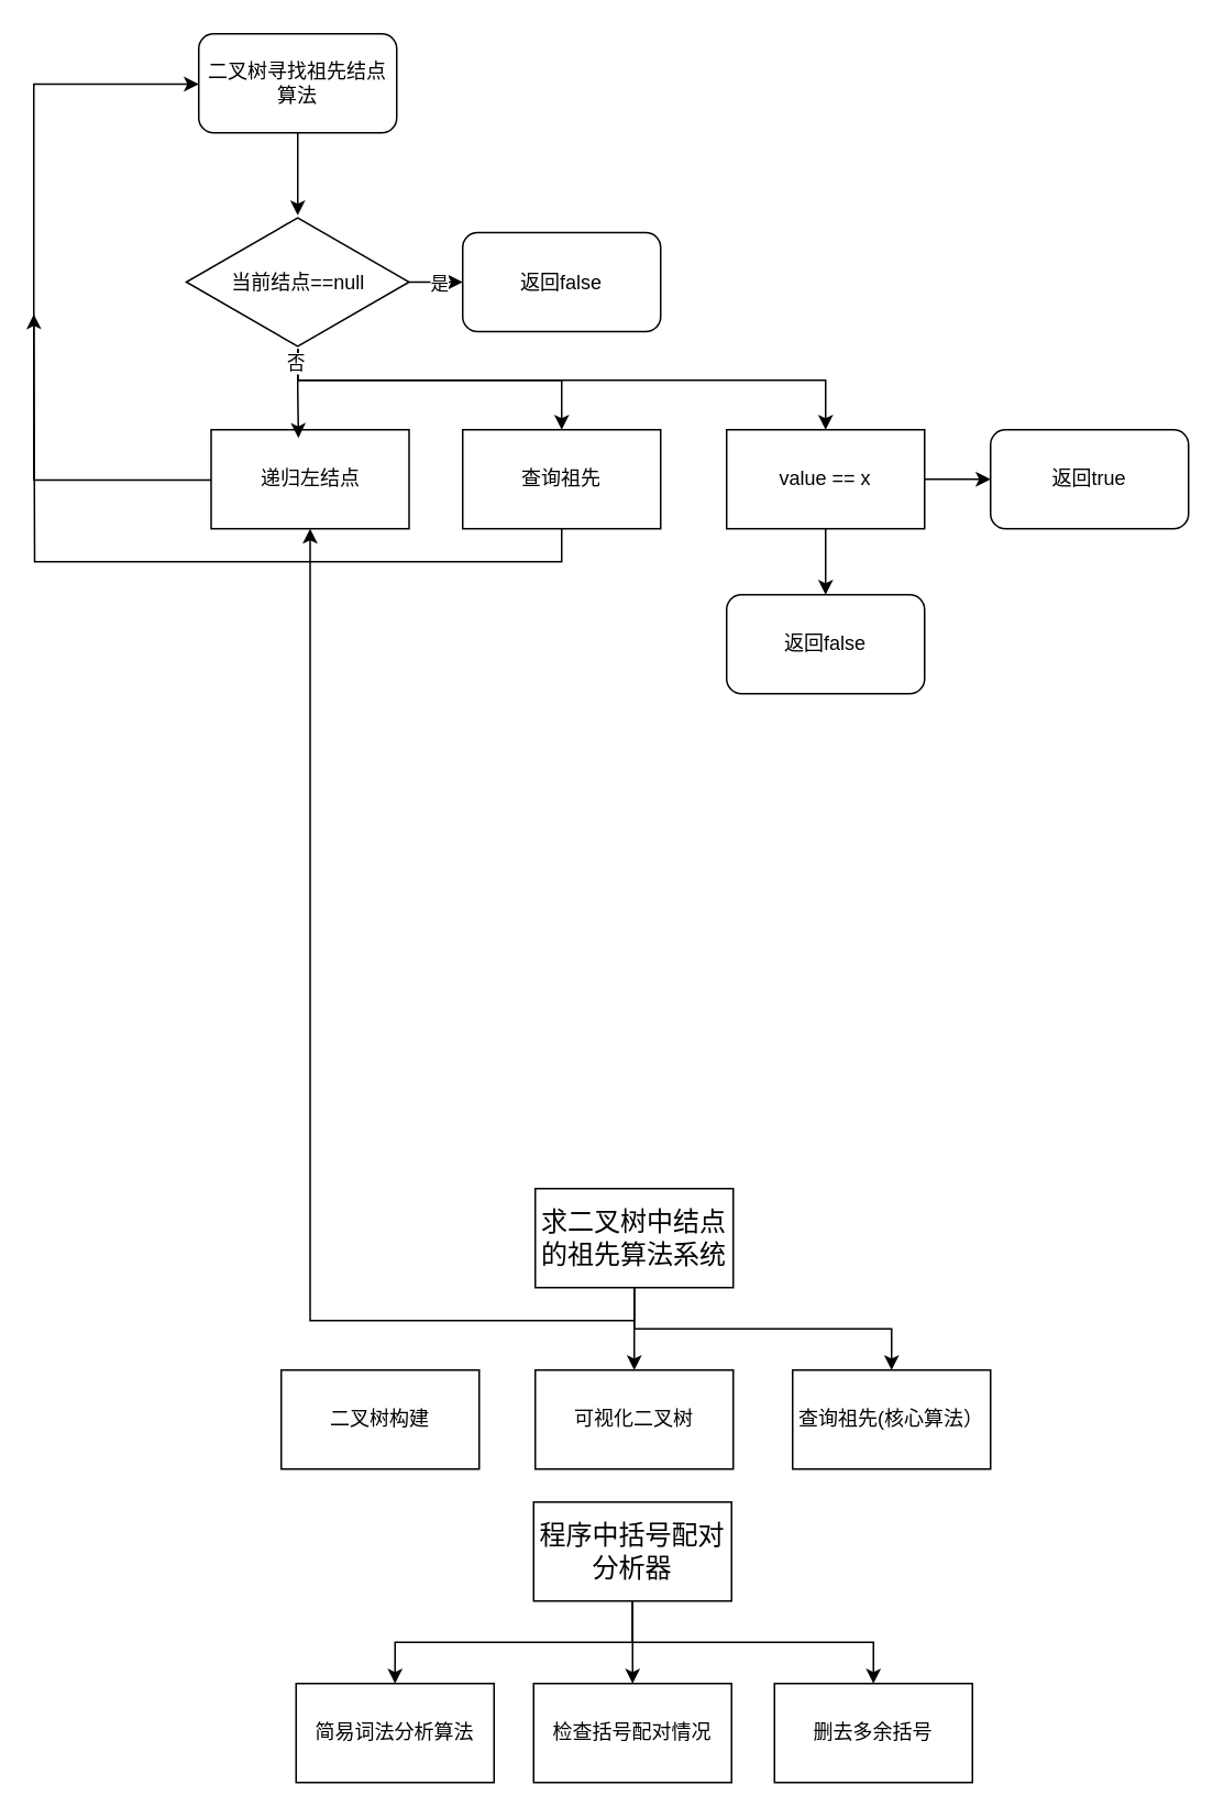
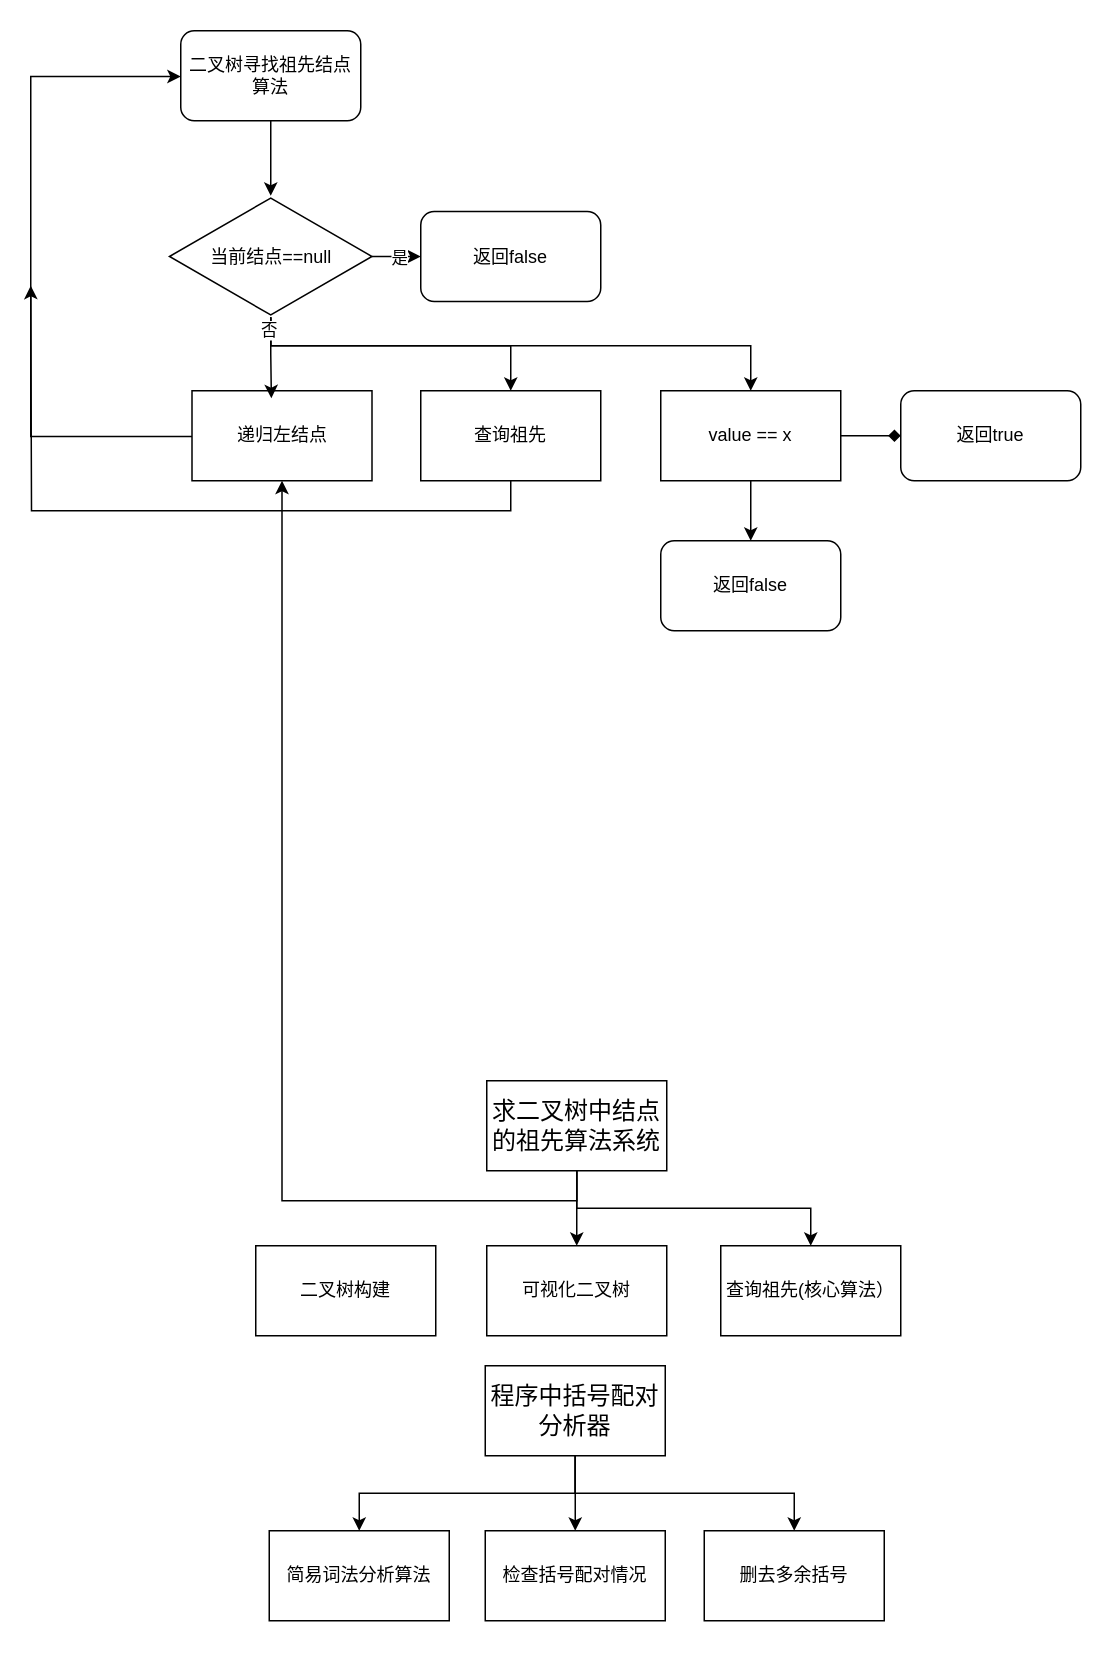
- <mxCell id="29" style="edgeStyle=orthogonalEdgeStyle;rounded=0;orthogonalLoop=1;jettySize=auto;html=1;entryX=0;entryY=0.5;entryDx=0;entryDy=0;" edge="1" parent="1" source="30" target="34"><mxGeometry relative="1" as="geometry" /></mxCell>
+ <mxCell id="29" style="edgeStyle=orthogonalEdgeStyle;rounded=0;orthogonalLoop=1;jettySize=auto;html=1;entryX=0;entryY=0.5;entryDx=0;entryDy=0;endArrow=diamond;" edge="1" parent="1" source="30" target="34"><mxGeometry relative="1" as="geometry" /></mxCell>
